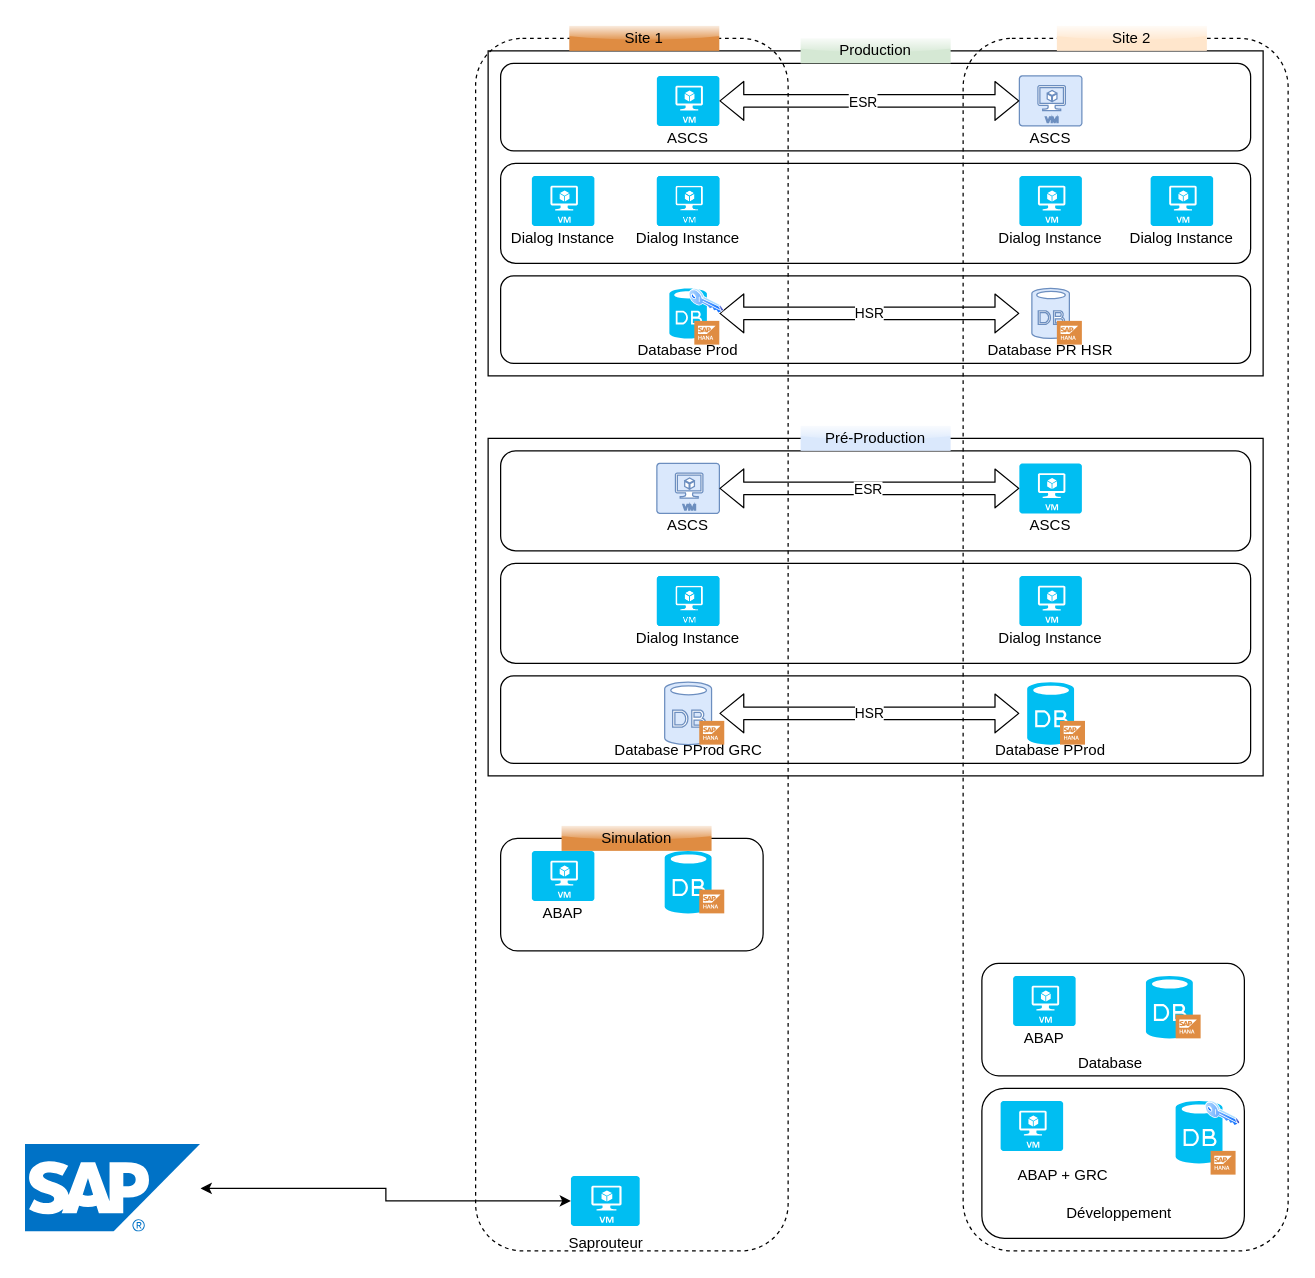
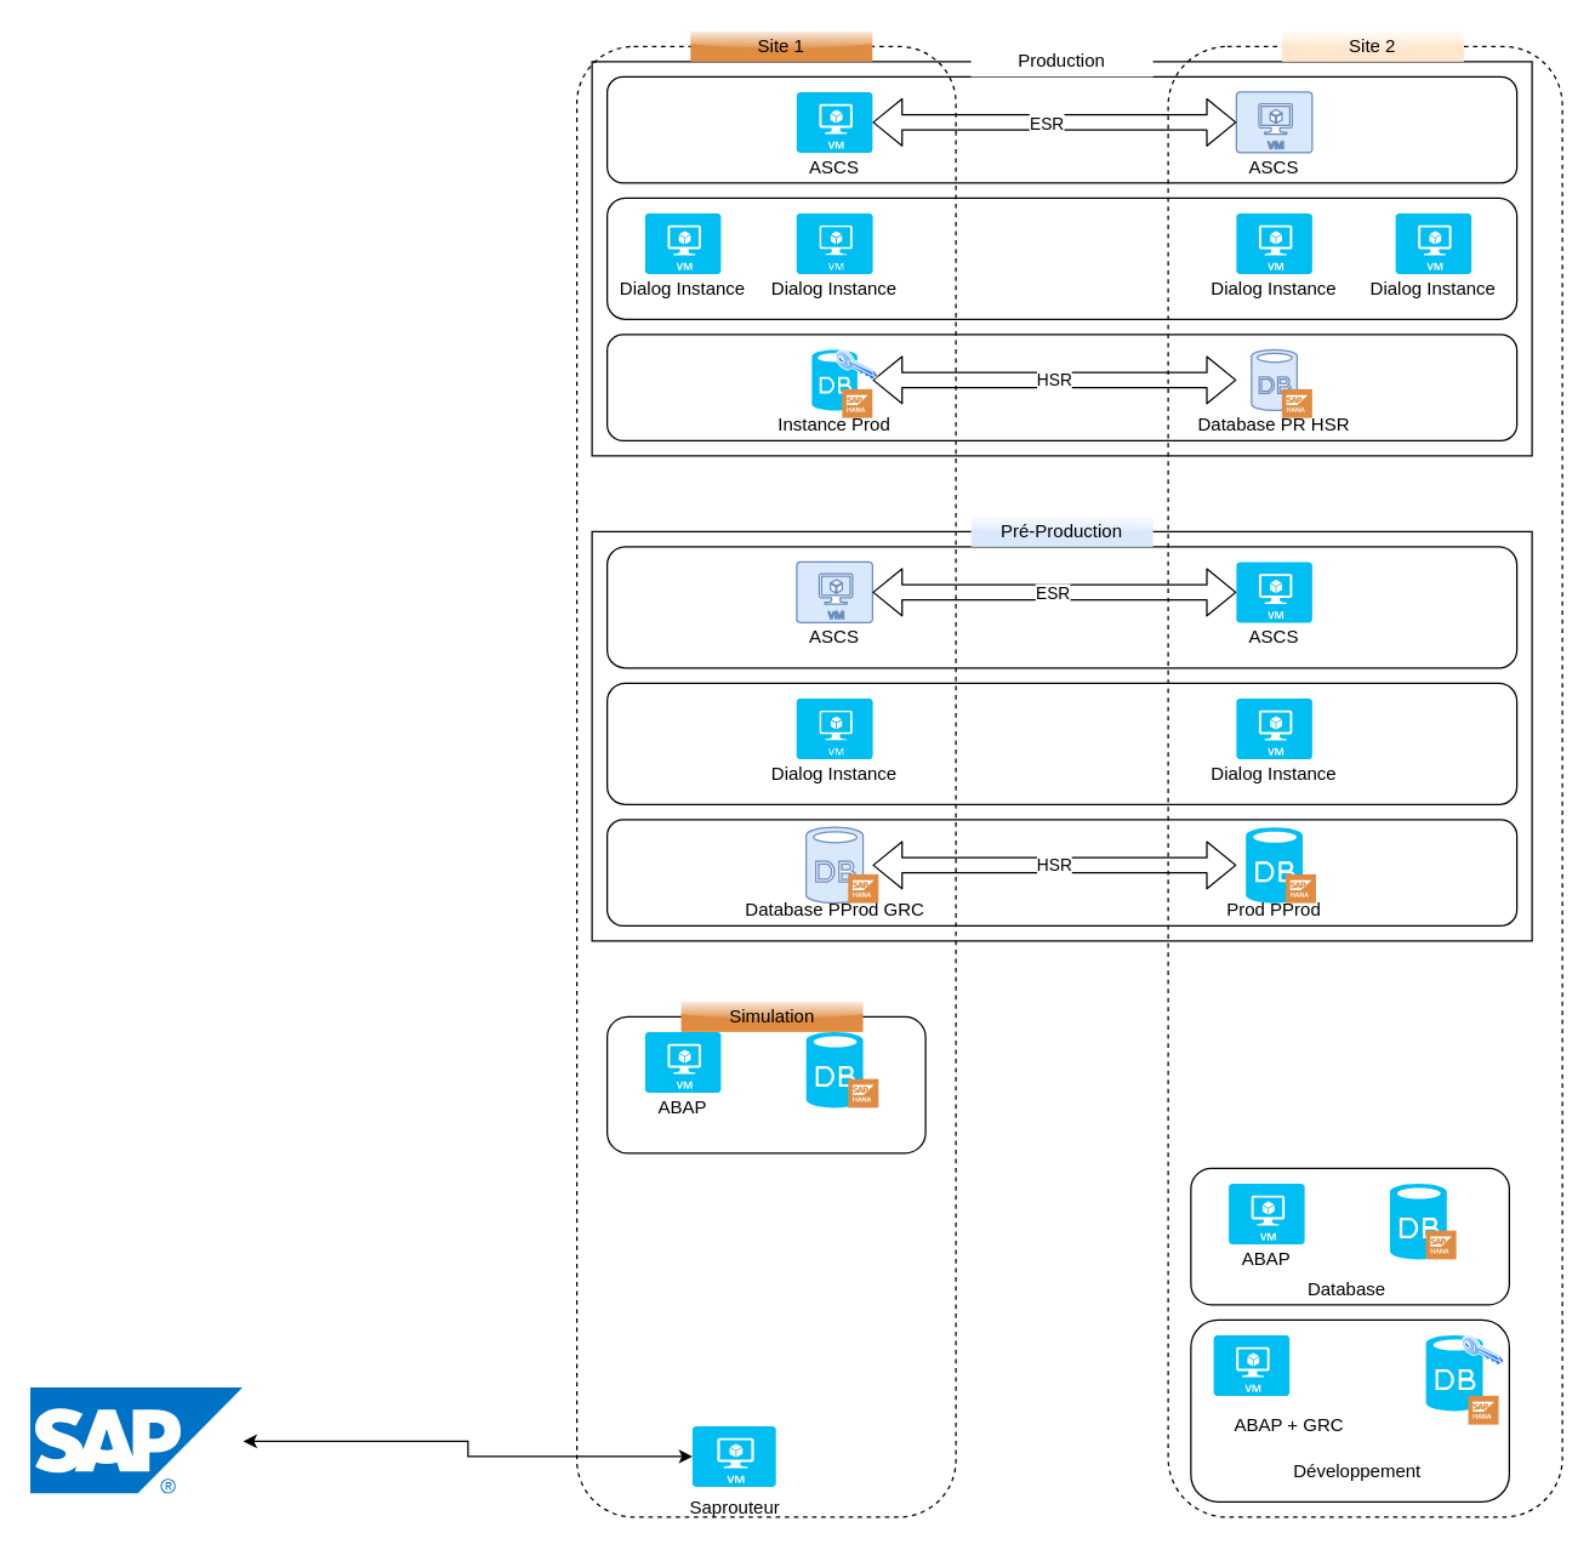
- <mxCell id="75" value="&lt;div&gt;Production&lt;/div&gt;" style="rounded=0;whiteSpace=wrap;html=1;shadow=0;glass=1;comic=0;fillColor=#d5e8d4;strokeColor=none;" vertex="1" parent="1"><mxGeometry x="640" y="30" width="120" height="20" as="geometry" /></mxCell>
+ <mxCell id="75" value="&lt;div&gt;Production&lt;/div&gt;" style="rounded=0;whiteSpace=wrap;html=1;shadow=0;glass=1;comic=0;fillColor=#ffffff;strokeColor=none;" vertex="1" parent="1"><mxGeometry x="640" y="30" width="120" height="20" as="geometry" /></mxCell>
- <mxCell id="21" value="Database Prod" style="text;html=1;strokeColor=none;fillColor=none;align=center;verticalAlign=middle;whiteSpace=wrap;rounded=0;" parent="1" vertex="1"><mxGeometry x="505" y="270" width="90" height="20" as="geometry" /></mxCell>
+ <mxCell id="21" value="Instance Prod" style="text;html=1;strokeColor=none;fillColor=none;align=center;verticalAlign=middle;whiteSpace=wrap;rounded=0;" parent="1" vertex="1"><mxGeometry x="505" y="270" width="90" height="20" as="geometry" /></mxCell>
- <mxCell id="40" value="Database PProd" style="text;html=1;strokeColor=none;fillColor=none;align=center;verticalAlign=middle;whiteSpace=wrap;rounded=0;" parent="1" vertex="1"><mxGeometry x="785" y="590" width="110" height="20" as="geometry" /></mxCell>
+ <mxCell id="40" value="Prod PProd" style="text;html=1;strokeColor=none;fillColor=none;align=center;verticalAlign=middle;whiteSpace=wrap;rounded=0;" parent="1" vertex="1"><mxGeometry x="785" y="590" width="110" height="20" as="geometry" /></mxCell>
